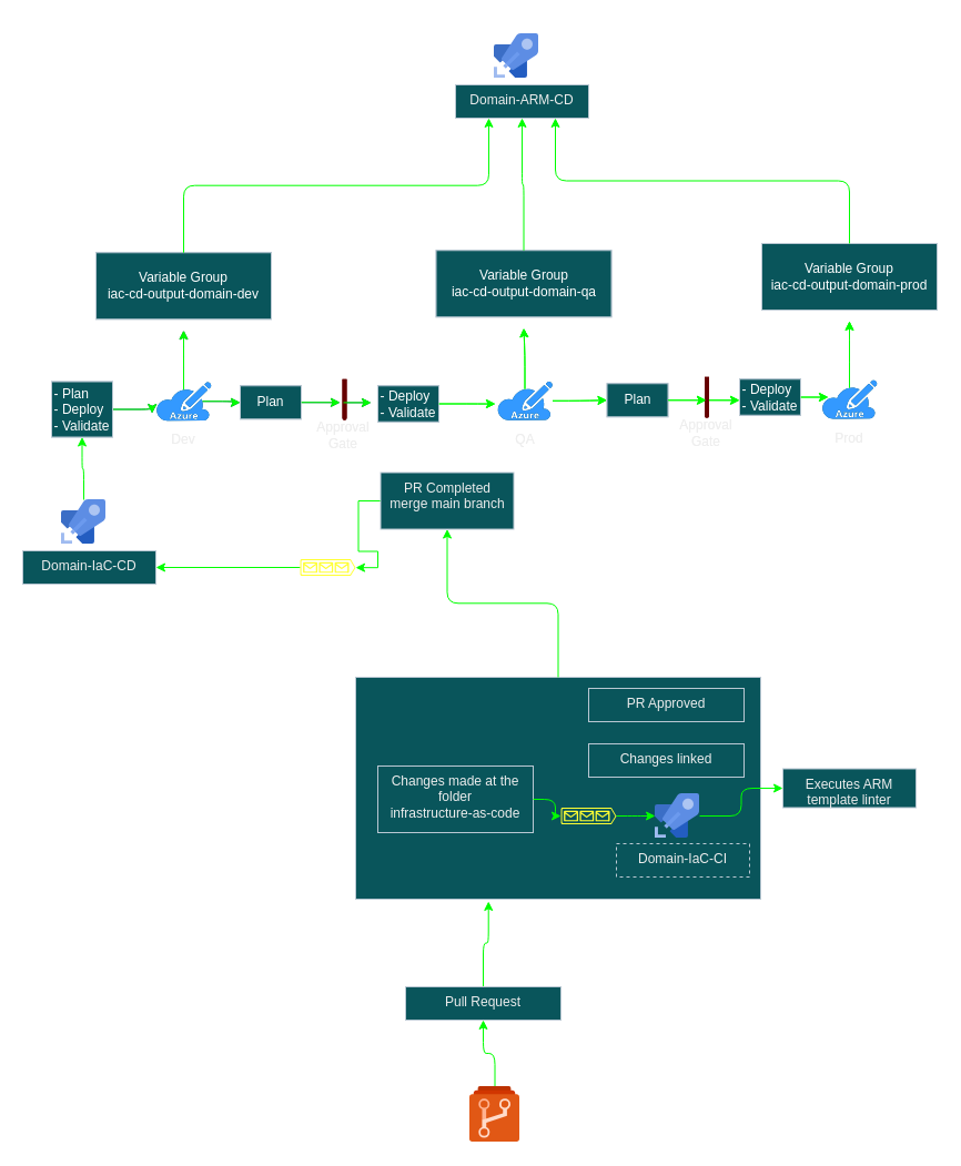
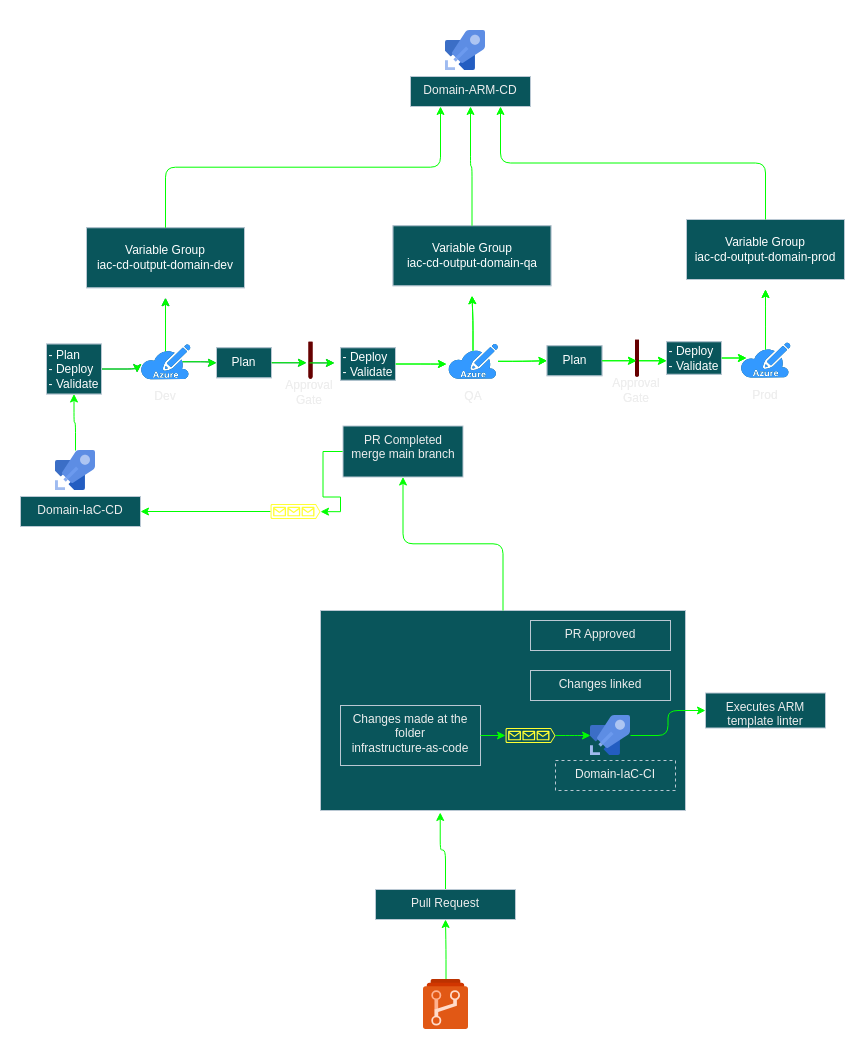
- <mxCell id="7" value="Changes made at the folder&lt;br&gt;infrastructure-as-code" style="whiteSpace=wrap;html=1;verticalAlign=top;labelBackgroundColor=none;fillColor=#09555B;strokeColor=#BAC8D3;fontColor=#EEEEEE;" parent="1" vertex="1"><mxGeometry x="340" y="690" width="140" height="60" as="geometry" /></mxCell>
+ <mxCell id="7" value="Changes made at the folder&lt;br&gt;infrastructure-as-code" style="whiteSpace=wrap;html=1;verticalAlign=top;labelBackgroundColor=none;fillColor=#09555B;strokeColor=#BAC8D3;fontColor=#EEEEEE;" parent="1" vertex="1"><mxGeometry x="340" y="705" width="140" height="60" as="geometry" /></mxCell>
- <mxCell id="9" value="Pull Request" style="whiteSpace=wrap;html=1;verticalAlign=top;fillColor=#09555B;strokeColor=#BAC8D3;fontColor=#EEEEEE;" parent="1" vertex="1"><mxGeometry x="365" y="889" width="140" height="30" as="geometry" /></mxCell>
+ <mxCell id="9" value="Pull Request" style="whiteSpace=wrap;html=1;verticalAlign=top;fillColor=#09555B;strokeColor=#BAC8D3;fontColor=#EEEEEE;" parent="1" vertex="1"><mxGeometry x="375" y="889" width="140" height="30" as="geometry" /></mxCell>
